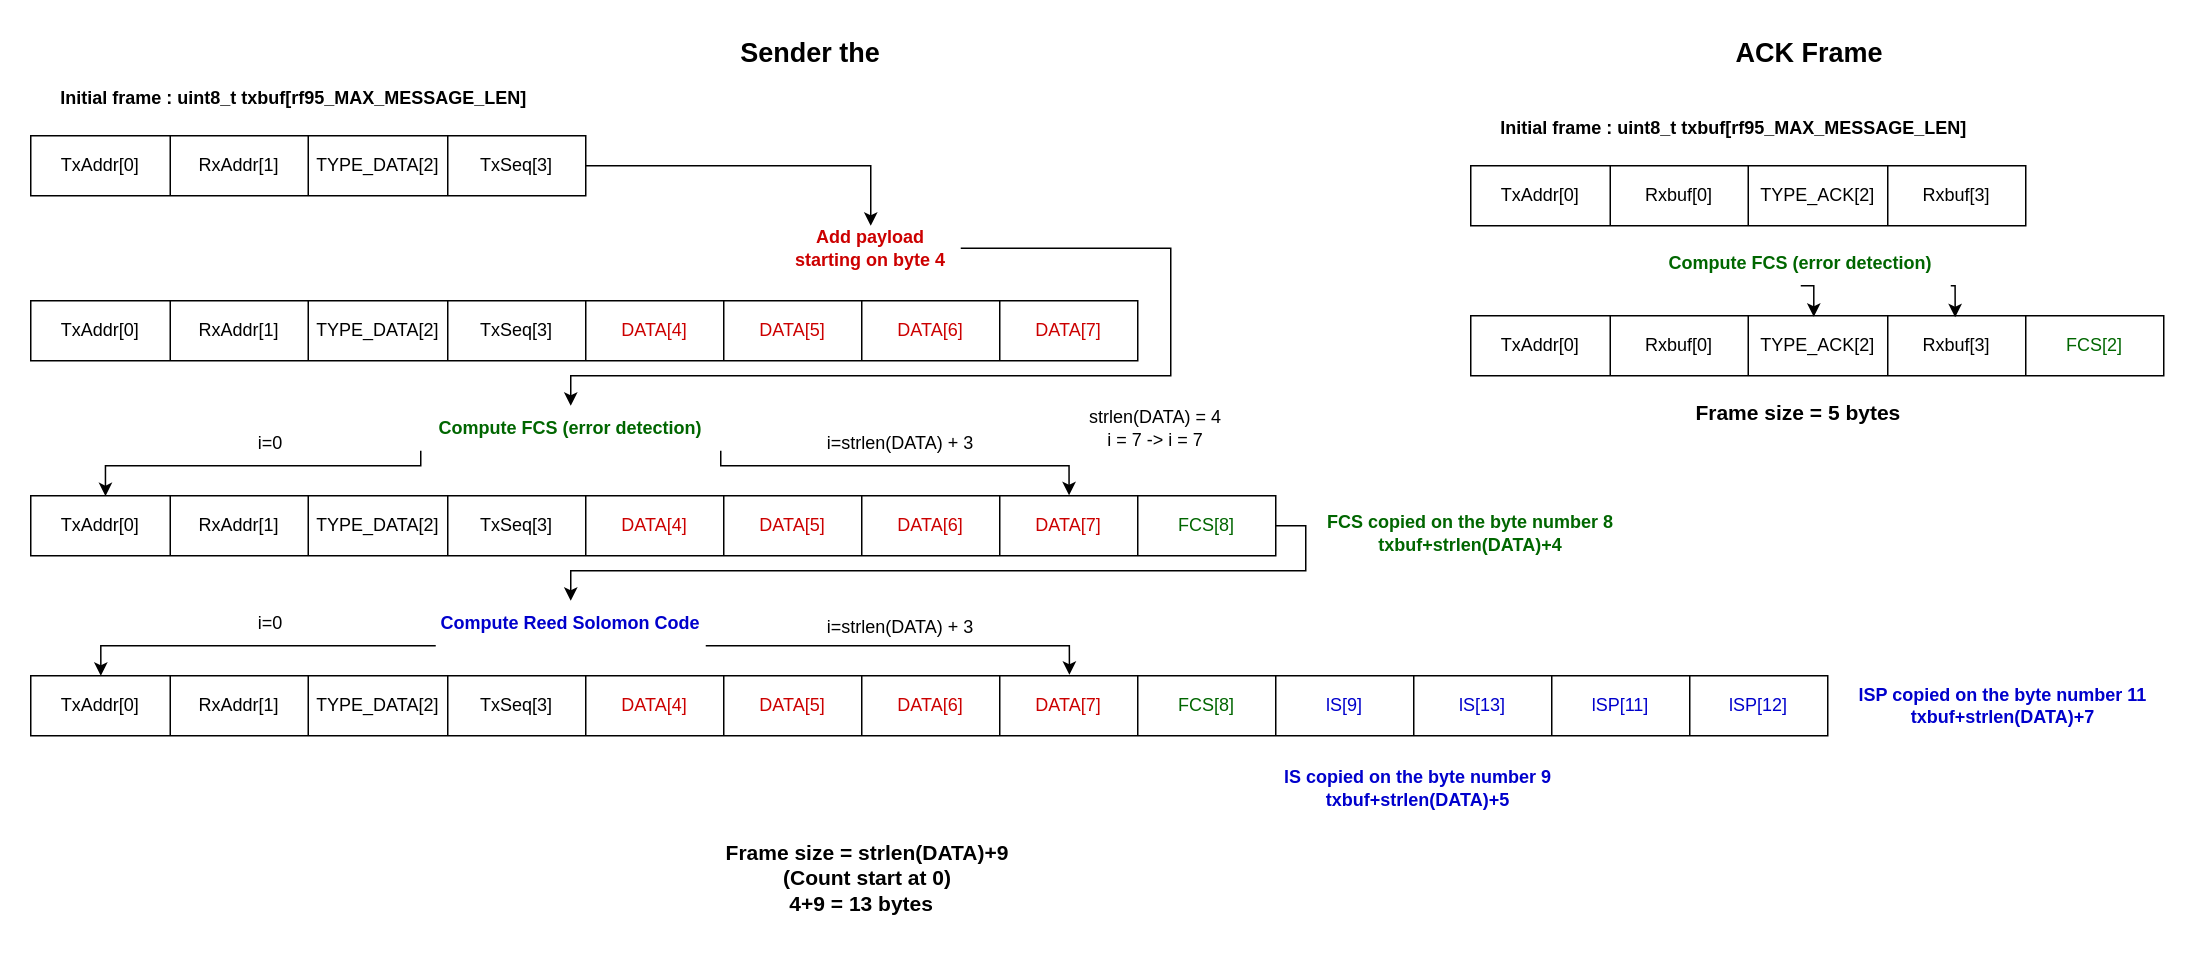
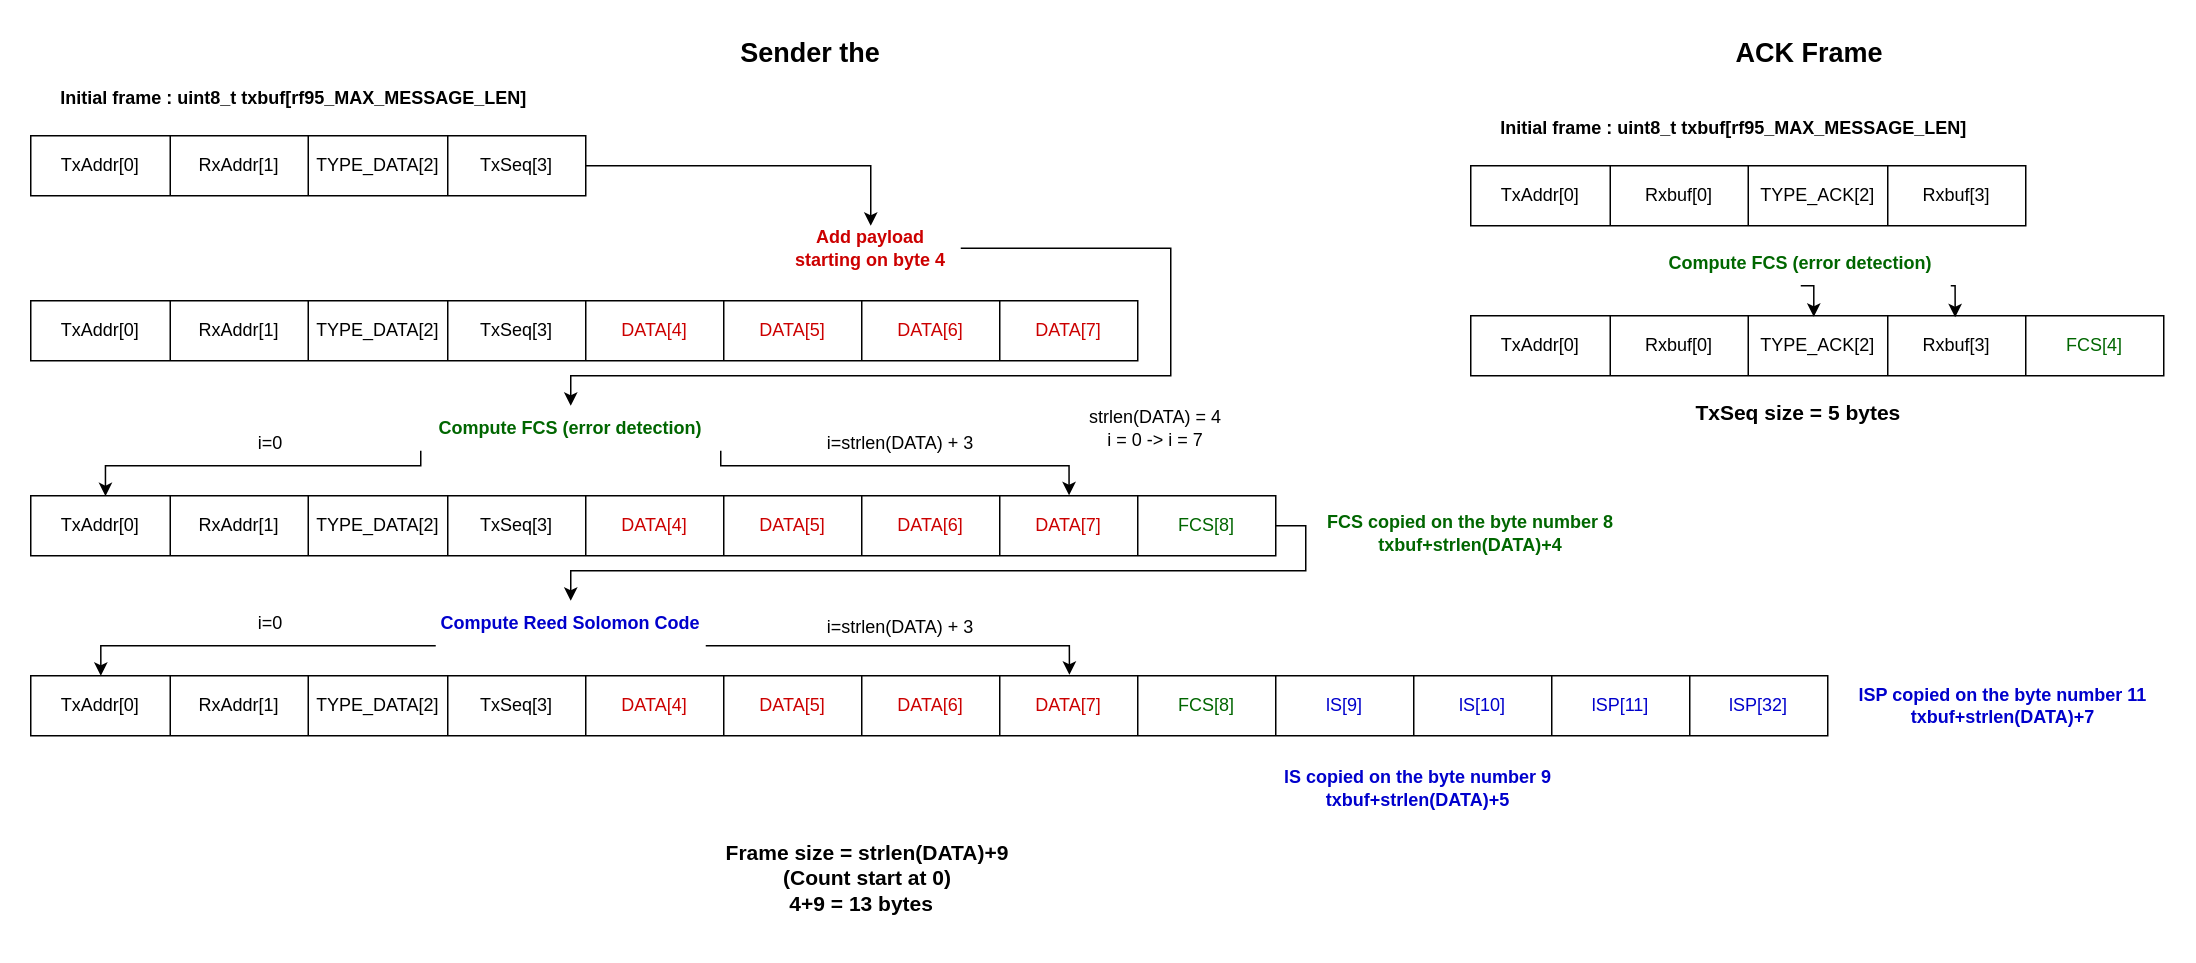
- <mxCell id="79" value="&lt;font color=&quot;#006600&quot;&gt;FCS[2]&lt;/font&gt;" style="shape=partialRectangle;html=1;whiteSpace=wrap;connectable=0;fillColor=none;top=0;left=0;bottom=0;right=0;overflow=hidden;" parent="74" vertex="1"><mxGeometry x="370" width="92" height="40" as="geometry"><mxRectangle width="92" height="40" as="alternateBounds" /></mxGeometry></mxCell>
+ <mxCell id="79" value="&lt;font color=&quot;#006600&quot;&gt;FCS[4]&lt;/font&gt;" style="shape=partialRectangle;html=1;whiteSpace=wrap;connectable=0;fillColor=none;top=0;left=0;bottom=0;right=0;overflow=hidden;" parent="74" vertex="1"><mxGeometry x="370" width="92" height="40" as="geometry"><mxRectangle width="92" height="40" as="alternateBounds" /></mxGeometry></mxCell>
- <mxCell id="83" value="&lt;font style=&quot;font-size: 14px;&quot; color=&quot;#000000&quot;&gt;&lt;b&gt;Frame size = 5 bytes&amp;nbsp;&lt;/b&gt;&lt;/font&gt;" style="text;html=1;strokeColor=none;fillColor=none;align=center;verticalAlign=middle;whiteSpace=wrap;rounded=0;fontColor=#0000CC;" parent="1" vertex="1"><mxGeometry x="1119.5" y="260" width="161" height="30" as="geometry" /></mxCell>
+ <mxCell id="83" value="&lt;font style=&quot;font-size: 14px;&quot; color=&quot;#000000&quot;&gt;&lt;b&gt;TxSeq size = 5 bytes&amp;nbsp;&lt;/b&gt;&lt;/font&gt;" style="text;html=1;strokeColor=none;fillColor=none;align=center;verticalAlign=middle;whiteSpace=wrap;rounded=0;fontColor=#0000CC;" parent="1" vertex="1"><mxGeometry x="1119.5" y="260" width="161" height="30" as="geometry" /></mxCell>
- <mxCell id="38" value="strlen(DATA) = 4&lt;br&gt;i = 7 -&amp;gt; i = 7" style="text;html=1;strokeColor=none;fillColor=none;align=center;verticalAlign=middle;whiteSpace=wrap;rounded=0;fontColor=#000000;" parent="1" vertex="1"><mxGeometry x="700" y="270" width="140" height="30" as="geometry" /></mxCell>
+ <mxCell id="38" value="strlen(DATA) = 4&lt;br&gt;i = 0 -&amp;gt; i = 7" style="text;html=1;strokeColor=none;fillColor=none;align=center;verticalAlign=middle;whiteSpace=wrap;rounded=0;fontColor=#000000;" parent="1" vertex="1"><mxGeometry x="700" y="270" width="140" height="30" as="geometry" /></mxCell>
- <mxCell id="51" value="&lt;font color=&quot;#0000cc&quot;&gt;lS[13]&lt;/font&gt;" style="shape=partialRectangle;html=1;whiteSpace=wrap;connectable=0;fillColor=none;top=0;left=0;bottom=0;right=0;overflow=hidden;" parent="40" vertex="1"><mxGeometry x="922" width="92" height="40" as="geometry"><mxRectangle width="92" height="40" as="alternateBounds" /></mxGeometry></mxCell>
+ <mxCell id="51" value="&lt;font color=&quot;#0000cc&quot;&gt;lS[10]&lt;/font&gt;" style="shape=partialRectangle;html=1;whiteSpace=wrap;connectable=0;fillColor=none;top=0;left=0;bottom=0;right=0;overflow=hidden;" parent="40" vertex="1"><mxGeometry x="922" width="92" height="40" as="geometry"><mxRectangle width="92" height="40" as="alternateBounds" /></mxGeometry></mxCell>
- <mxCell id="53" value="&lt;font color=&quot;#0000cc&quot;&gt;lSP[12]&lt;/font&gt;" style="shape=partialRectangle;html=1;whiteSpace=wrap;connectable=0;fillColor=none;top=0;left=0;bottom=0;right=0;overflow=hidden;" parent="40" vertex="1"><mxGeometry x="1106" width="92" height="40" as="geometry"><mxRectangle width="92" height="40" as="alternateBounds" /></mxGeometry></mxCell>
+ <mxCell id="53" value="&lt;font color=&quot;#0000cc&quot;&gt;lSP[32]&lt;/font&gt;" style="shape=partialRectangle;html=1;whiteSpace=wrap;connectable=0;fillColor=none;top=0;left=0;bottom=0;right=0;overflow=hidden;" parent="40" vertex="1"><mxGeometry x="1106" width="92" height="40" as="geometry"><mxRectangle width="92" height="40" as="alternateBounds" /></mxGeometry></mxCell>
